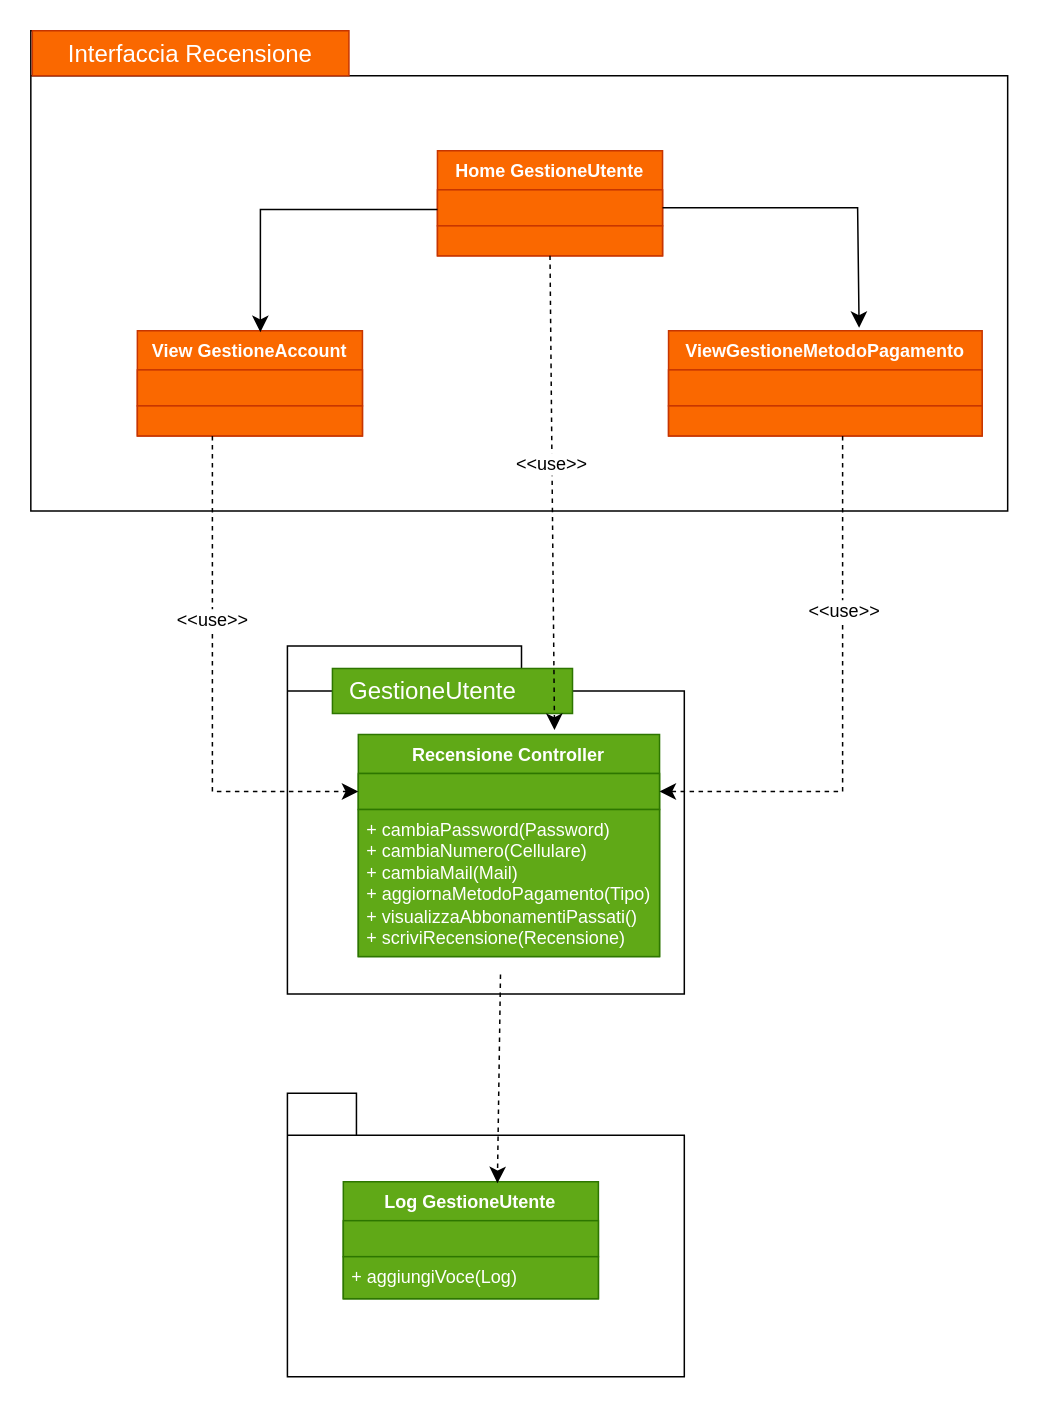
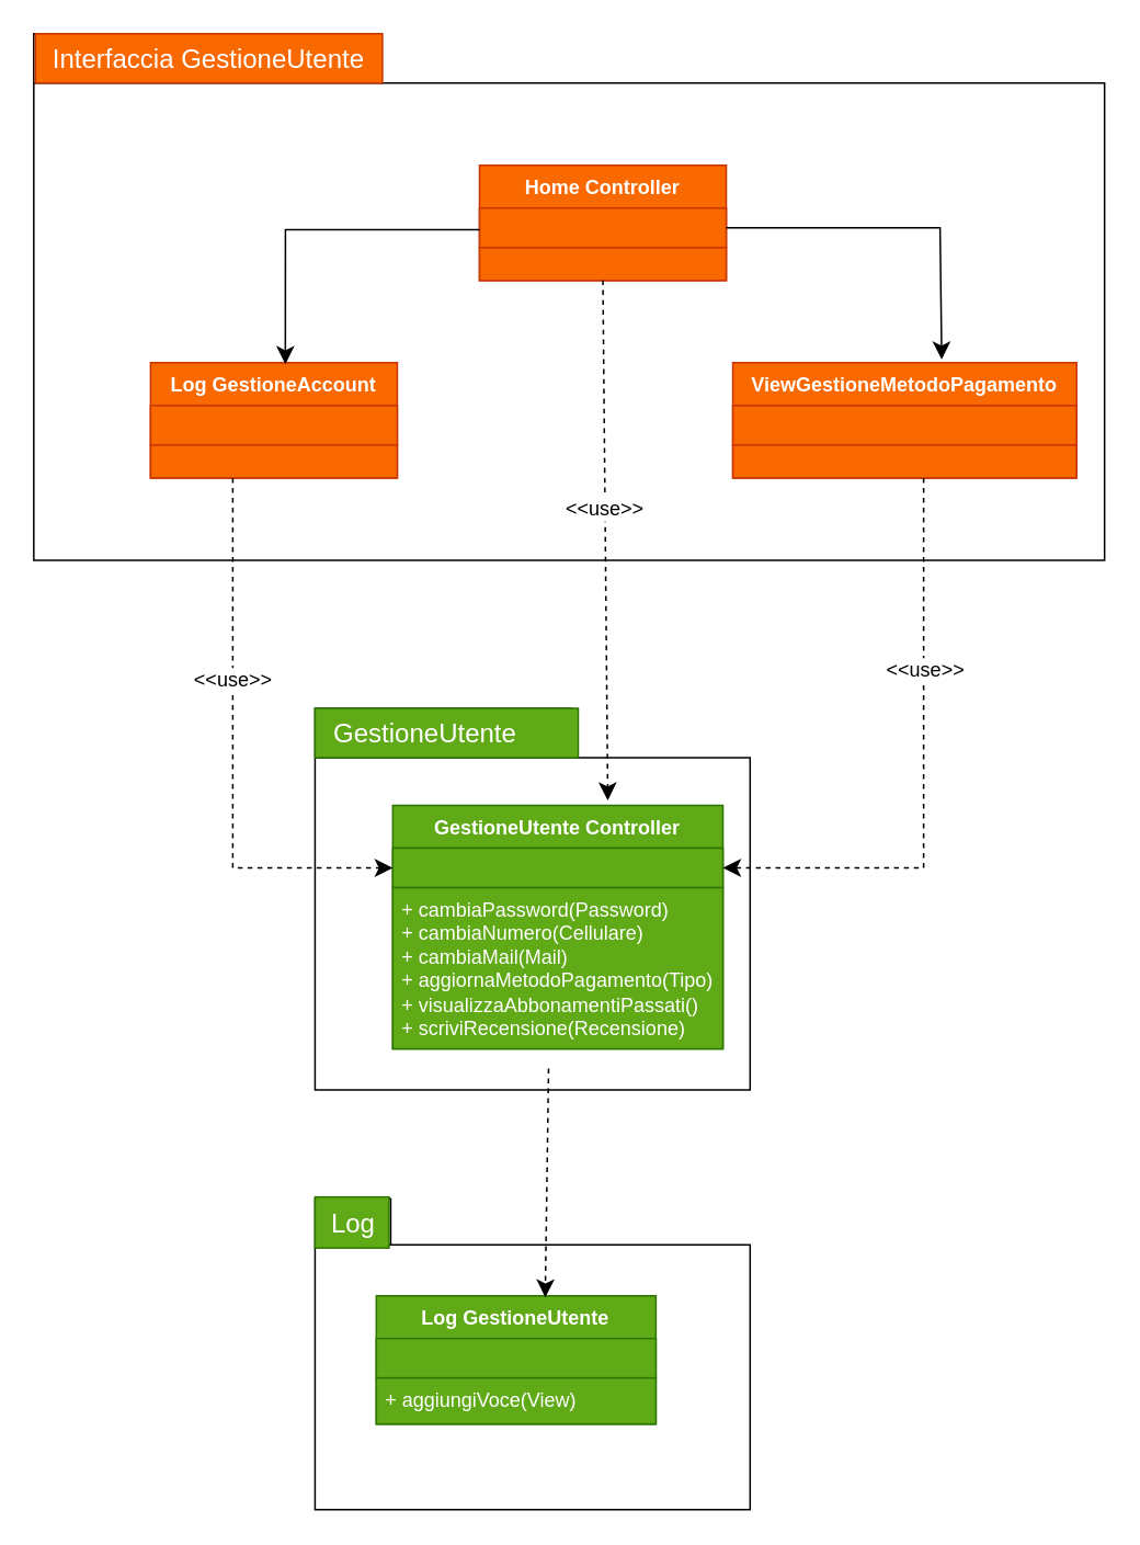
- <mxCell id="3" value="&lt;font color=&quot;#ffffff&quot;&gt;Interfaccia Recensione&lt;/font&gt;" style="text;strokeColor=#C73500;fillColor=#fa6800;html=1;align=center;verticalAlign=middle;whiteSpace=wrap;rounded=0;fontSize=16;fontColor=#000000;" parent="1" vertex="1"><mxGeometry x="21" y="20" width="211" height="30" as="geometry" /></mxCell>
+ <mxCell id="3" value="&lt;font color=&quot;#ffffff&quot;&gt;Interfaccia GestioneUtente&lt;/font&gt;" style="text;strokeColor=#C73500;fillColor=#fa6800;html=1;align=center;verticalAlign=middle;whiteSpace=wrap;rounded=0;fontSize=16;fontColor=#000000;" parent="1" vertex="1"><mxGeometry x="21" y="20" width="211" height="30" as="geometry" /></mxCell>
- <mxCell id="15" value="&lt;font color=&quot;#ffffff&quot;&gt;Home GestioneUtente&lt;br&gt;&lt;/font&gt;" style="swimlane;fontStyle=1;align=center;verticalAlign=top;childLayout=stackLayout;horizontal=1;startSize=26;horizontalStack=0;resizeParent=1;resizeParentMax=0;resizeLast=0;collapsible=1;marginBottom=0;whiteSpace=wrap;html=1;fillColor=#fa6800;fontColor=#000000;strokeColor=#C73500;" parent="1" vertex="1"><mxGeometry x="291" y="100" width="150" height="70" as="geometry" /></mxCell>
+ <mxCell id="15" value="&lt;font color=&quot;#ffffff&quot;&gt;Home Controller&lt;br&gt;&lt;/font&gt;" style="swimlane;fontStyle=1;align=center;verticalAlign=top;childLayout=stackLayout;horizontal=1;startSize=26;horizontalStack=0;resizeParent=1;resizeParentMax=0;resizeLast=0;collapsible=1;marginBottom=0;whiteSpace=wrap;html=1;fillColor=#fa6800;fontColor=#000000;strokeColor=#C73500;" parent="1" vertex="1"><mxGeometry x="291" y="100" width="150" height="70" as="geometry" /></mxCell>
- <mxCell id="7" value="&lt;font color=&quot;#ffffff&quot;&gt;View GestioneAccount&lt;br&gt;&lt;/font&gt;" style="swimlane;fontStyle=1;align=center;verticalAlign=top;childLayout=stackLayout;horizontal=1;startSize=26;horizontalStack=0;resizeParent=1;resizeParentMax=0;resizeLast=0;collapsible=1;marginBottom=0;whiteSpace=wrap;html=1;fillColor=#fa6800;fontColor=#000000;strokeColor=#C73500;" parent="1" vertex="1"><mxGeometry x="91" y="220" width="150" height="70" as="geometry" /></mxCell>
+ <mxCell id="7" value="&lt;font color=&quot;#ffffff&quot;&gt;Log GestioneAccount&lt;br&gt;&lt;/font&gt;" style="swimlane;fontStyle=1;align=center;verticalAlign=top;childLayout=stackLayout;horizontal=1;startSize=26;horizontalStack=0;resizeParent=1;resizeParentMax=0;resizeLast=0;collapsible=1;marginBottom=0;whiteSpace=wrap;html=1;fillColor=#fa6800;fontColor=#000000;strokeColor=#C73500;" parent="1" vertex="1"><mxGeometry x="91" y="220" width="150" height="70" as="geometry" /></mxCell>
- <mxCell id="6" value="GestioneUtente&amp;nbsp;&amp;nbsp;&amp;nbsp;&amp;nbsp;&amp;nbsp;&amp;nbsp; " style="text;html=1;align=center;verticalAlign=middle;resizable=0;points=[];autosize=1;fontSize=16;fillColor=#60a917;fontColor=#ffffff;strokeColor=#2D7600;" parent="1" vertex="1"><mxGeometry x="221" y="445" width="160" height="30" as="geometry" /></mxCell>
+ <mxCell id="6" value="GestioneUtente&amp;nbsp;&amp;nbsp;&amp;nbsp;&amp;nbsp;&amp;nbsp;&amp;nbsp; " style="text;html=1;align=center;verticalAlign=middle;resizable=0;points=[];autosize=1;fontSize=16;fillColor=#60a917;fontColor=#ffffff;strokeColor=#2D7600;" parent="1" vertex="1"><mxGeometry x="191" y="430" width="160" height="30" as="geometry" /></mxCell>
- <mxCell id="19" value="&lt;font color=&quot;#ffffff&quot;&gt;Recensione Controller&lt;br&gt;&lt;/font&gt;" style="swimlane;fontStyle=1;align=center;verticalAlign=top;childLayout=stackLayout;horizontal=1;startSize=26;horizontalStack=0;resizeParent=1;resizeParentMax=0;resizeLast=0;collapsible=1;marginBottom=0;whiteSpace=wrap;html=1;fillColor=#60a917;fontColor=#ffffff;strokeColor=#2D7600;" parent="1" vertex="1"><mxGeometry x="238.25" y="489" width="200.75" height="148" as="geometry" /></mxCell>
+ <mxCell id="19" value="&lt;font color=&quot;#ffffff&quot;&gt;GestioneUtente Controller&lt;br&gt;&lt;/font&gt;" style="swimlane;fontStyle=1;align=center;verticalAlign=top;childLayout=stackLayout;horizontal=1;startSize=26;horizontalStack=0;resizeParent=1;resizeParentMax=0;resizeLast=0;collapsible=1;marginBottom=0;whiteSpace=wrap;html=1;fillColor=#60a917;fontColor=#ffffff;strokeColor=#2D7600;" parent="1" vertex="1"><mxGeometry x="238.25" y="489" width="200.75" height="148" as="geometry" /></mxCell>
+ <mxCell id="33" value="Log" style="text;html=1;align=center;verticalAlign=middle;resizable=0;points=[];autosize=1;fontSize=16;fillColor=#60a917;fontColor=#ffffff;strokeColor=#2D7600;" parent="1" vertex="1"><mxGeometry x="191" y="727" width="45" height="31" as="geometry" /></mxCell>
- <mxCell id="37" value="+ aggiungiVoce(Log)" style="text;strokeColor=#2D7600;fillColor=#60a917;align=left;verticalAlign=top;spacingLeft=4;spacingRight=4;overflow=hidden;rotatable=0;points=[[0,0.5],[1,0.5]];portConstraint=eastwest;whiteSpace=wrap;html=1;fontColor=#ffffff;" parent="34" vertex="1"><mxGeometry y="50" width="170" height="28" as="geometry" /></mxCell>
+ <mxCell id="37" value="+ aggiungiVoce(View)" style="text;strokeColor=#2D7600;fillColor=#60a917;align=left;verticalAlign=top;spacingLeft=4;spacingRight=4;overflow=hidden;rotatable=0;points=[[0,0.5],[1,0.5]];portConstraint=eastwest;whiteSpace=wrap;html=1;fontColor=#ffffff;" parent="34" vertex="1"><mxGeometry y="50" width="170" height="28" as="geometry" /></mxCell>
